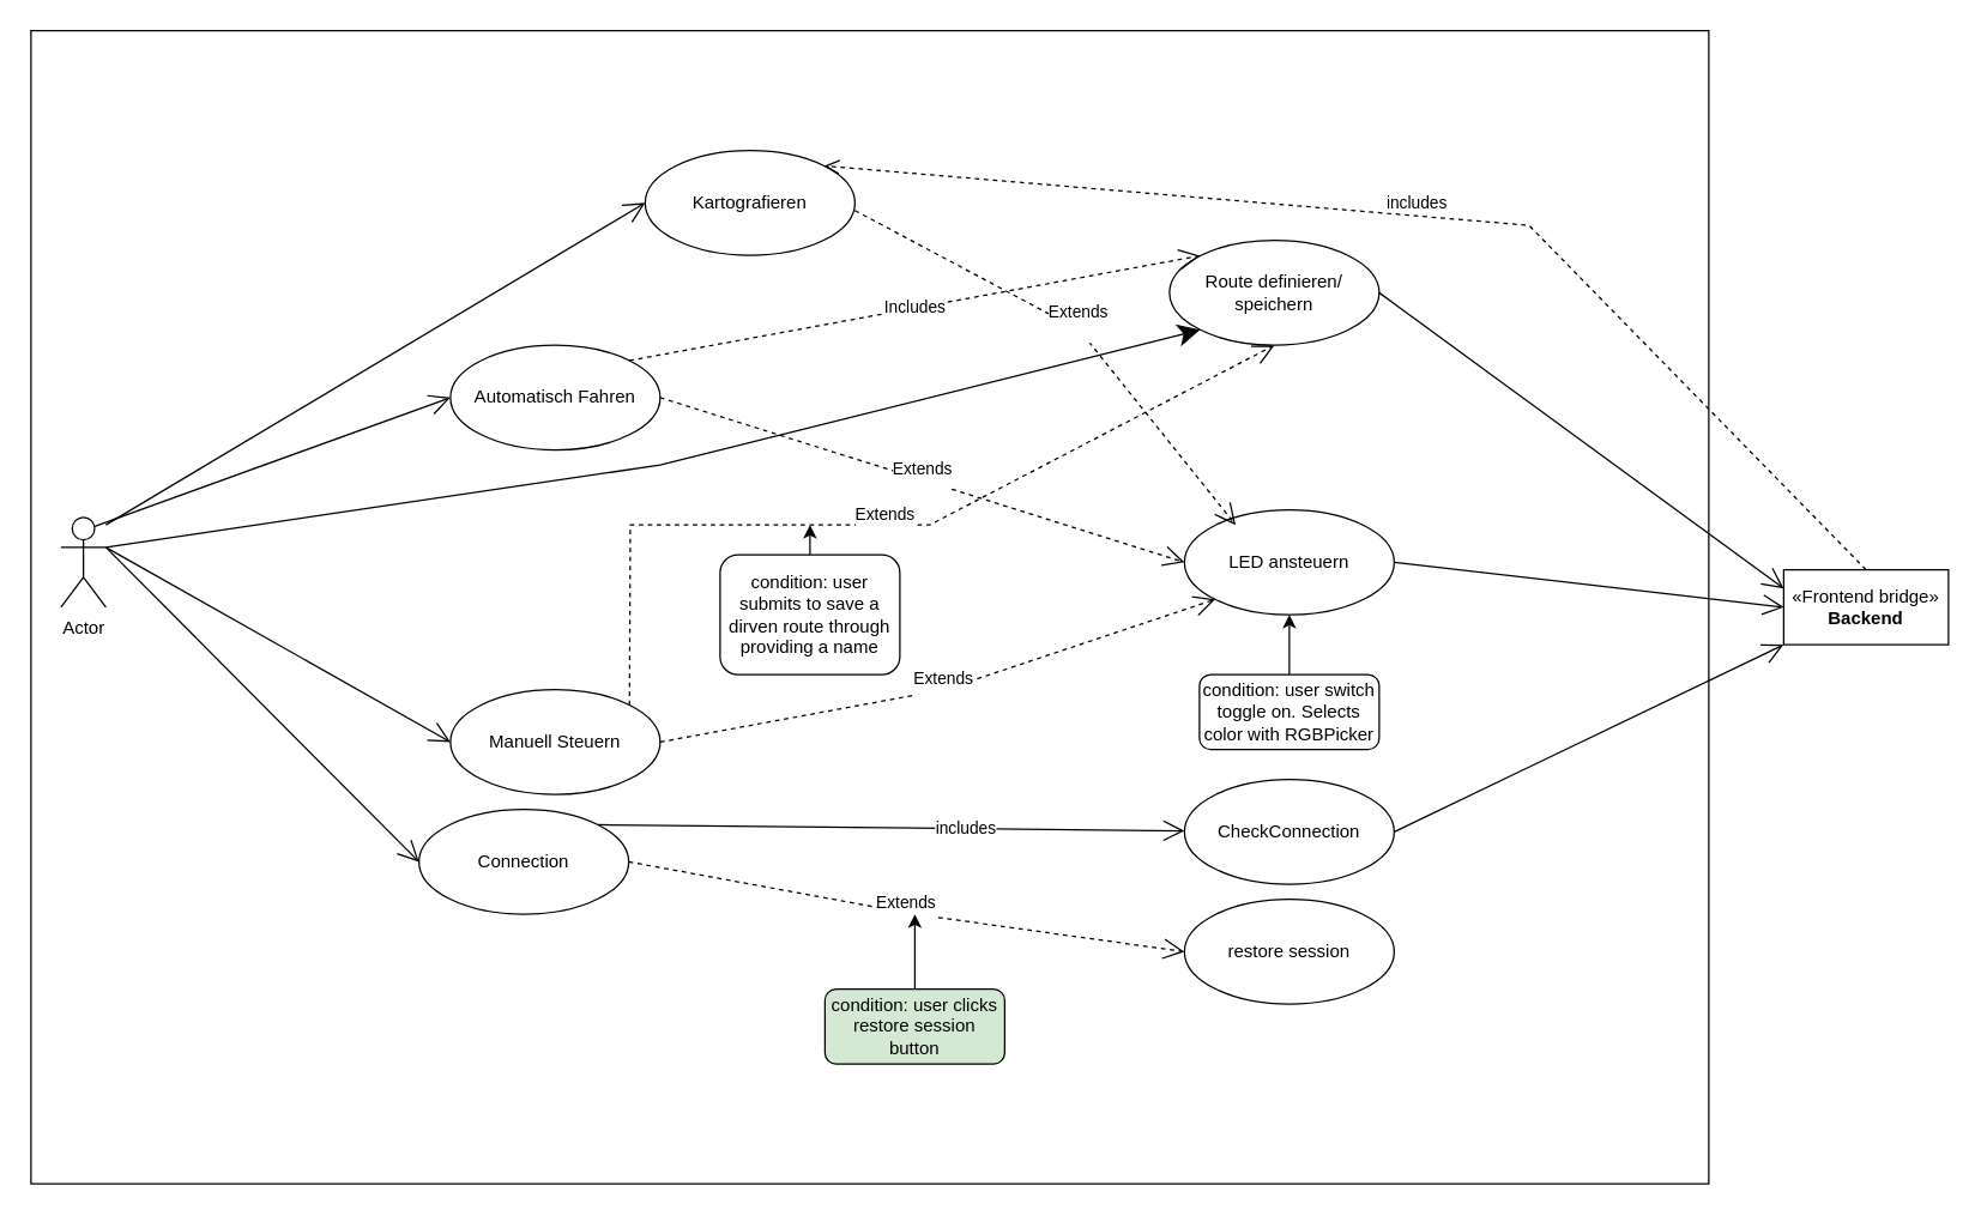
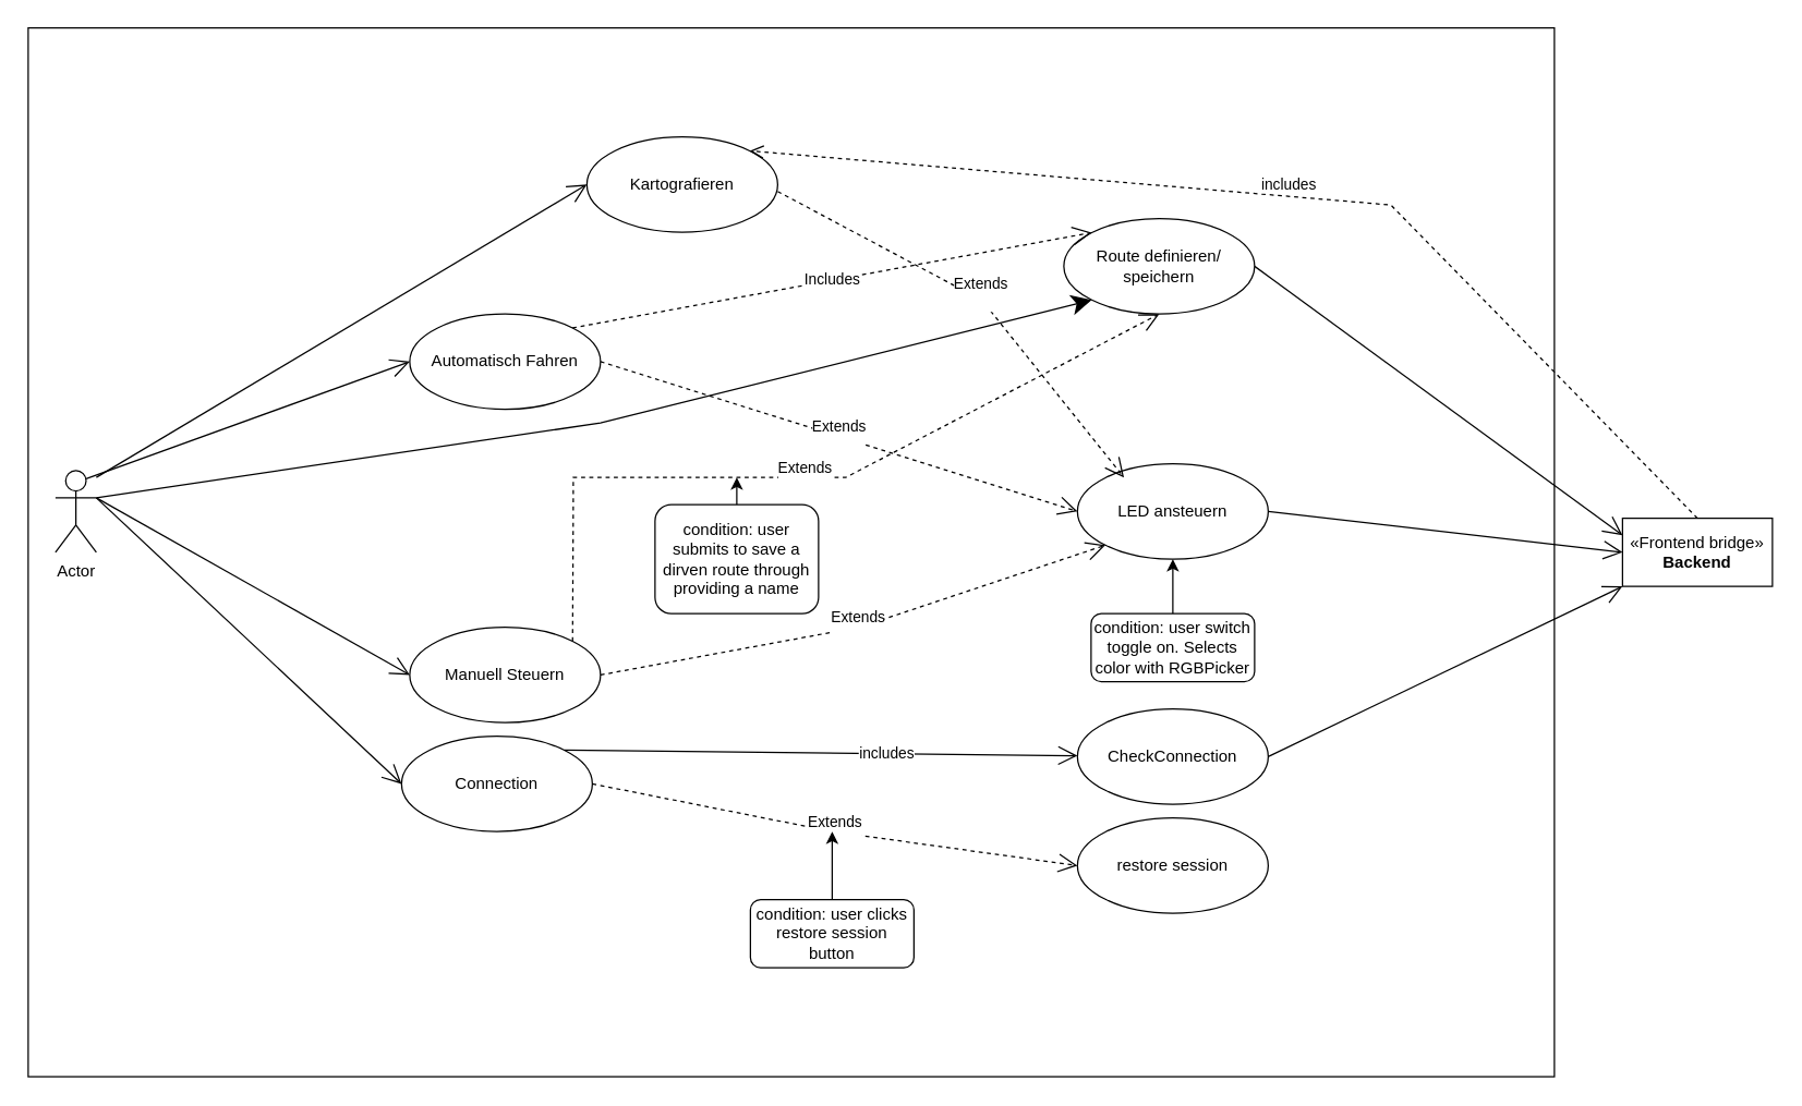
- <mxCell id="4" value="Connection" style="ellipse;whiteSpace=wrap;html=1;" vertex="1" parent="1"><mxGeometry x="279" y="540" width="140" height="70" as="geometry" /></mxCell>
+ <mxCell id="4" value="Connection" style="ellipse;whiteSpace=wrap;html=1;" vertex="1" parent="1"><mxGeometry x="294" y="540" width="140" height="70" as="geometry" /></mxCell>
- <mxCell id="35" value="condition: user clicks restore session button" style="rounded=1;whiteSpace=wrap;html=1;fillColor=#d5e8d4;" vertex="1" parent="1"><mxGeometry x="550" y="660" width="120" height="50" as="geometry" /></mxCell>
+ <mxCell id="35" value="condition: user clicks restore session button" style="rounded=1;whiteSpace=wrap;html=1;" vertex="1" parent="1"><mxGeometry x="550" y="660" width="120" height="50" as="geometry" /></mxCell>
